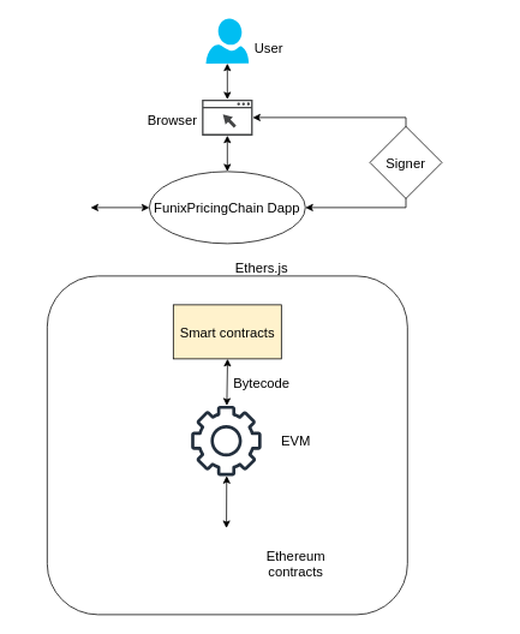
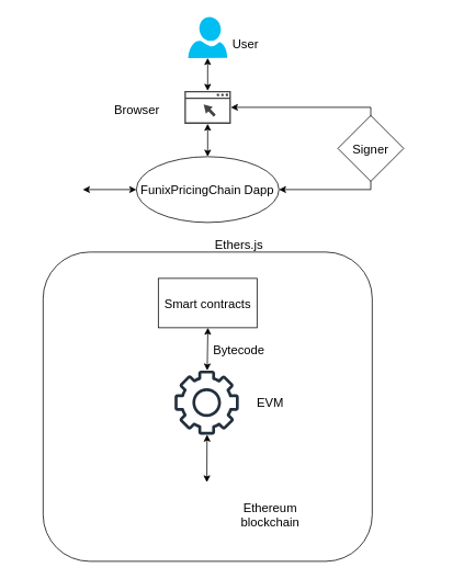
- <mxCell id="14" value="Browser" style="text;html=1;strokeColor=none;fillColor=none;align=center;verticalAlign=middle;whiteSpace=wrap;rounded=0;fontSize=15;" vertex="1" parent="1"><mxGeometry x="161" y="118" width="60" height="30" as="geometry" /></mxCell>
+ <mxCell id="14" value="Browser" style="text;html=1;strokeColor=none;fillColor=none;align=center;verticalAlign=middle;whiteSpace=wrap;rounded=0;fontSize=15;" vertex="1" parent="1"><mxGeometry x="136" y="118" width="60" height="30" as="geometry" /></mxCell>
- <mxCell id="15" value="Smart contracts" style="rounded=0;whiteSpace=wrap;html=1;fontSize=15;fillColor=#fff2cc;" vertex="1" parent="1"><mxGeometry x="191.75" y="338" width="120" height="60" as="geometry" /></mxCell>
+ <mxCell id="15" value="Smart contracts" style="rounded=0;whiteSpace=wrap;html=1;fontSize=15;" vertex="1" parent="1"><mxGeometry x="191.75" y="338" width="120" height="60" as="geometry" /></mxCell>
- <mxCell id="23" value="Ethereum contracts" style="text;html=1;strokeColor=none;fillColor=none;align=center;verticalAlign=middle;whiteSpace=wrap;rounded=0;fontSize=15;" vertex="1" parent="1"><mxGeometry x="298" y="610" width="60" height="30" as="geometry" /></mxCell>
+ <mxCell id="23" value="Ethereum blockchain" style="text;html=1;strokeColor=none;fillColor=none;align=center;verticalAlign=middle;whiteSpace=wrap;rounded=0;fontSize=15;" vertex="1" parent="1"><mxGeometry x="298" y="610" width="60" height="30" as="geometry" /></mxCell>
